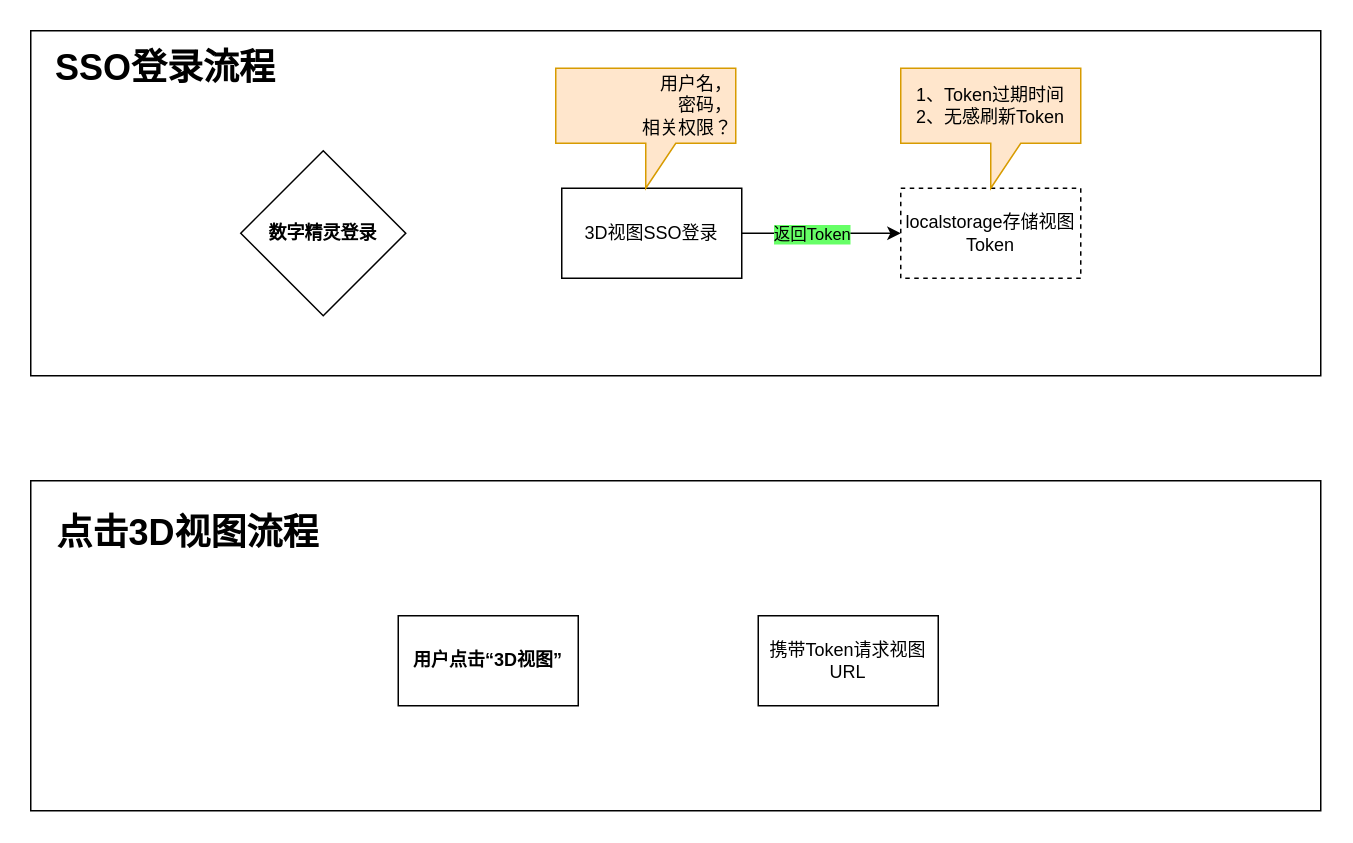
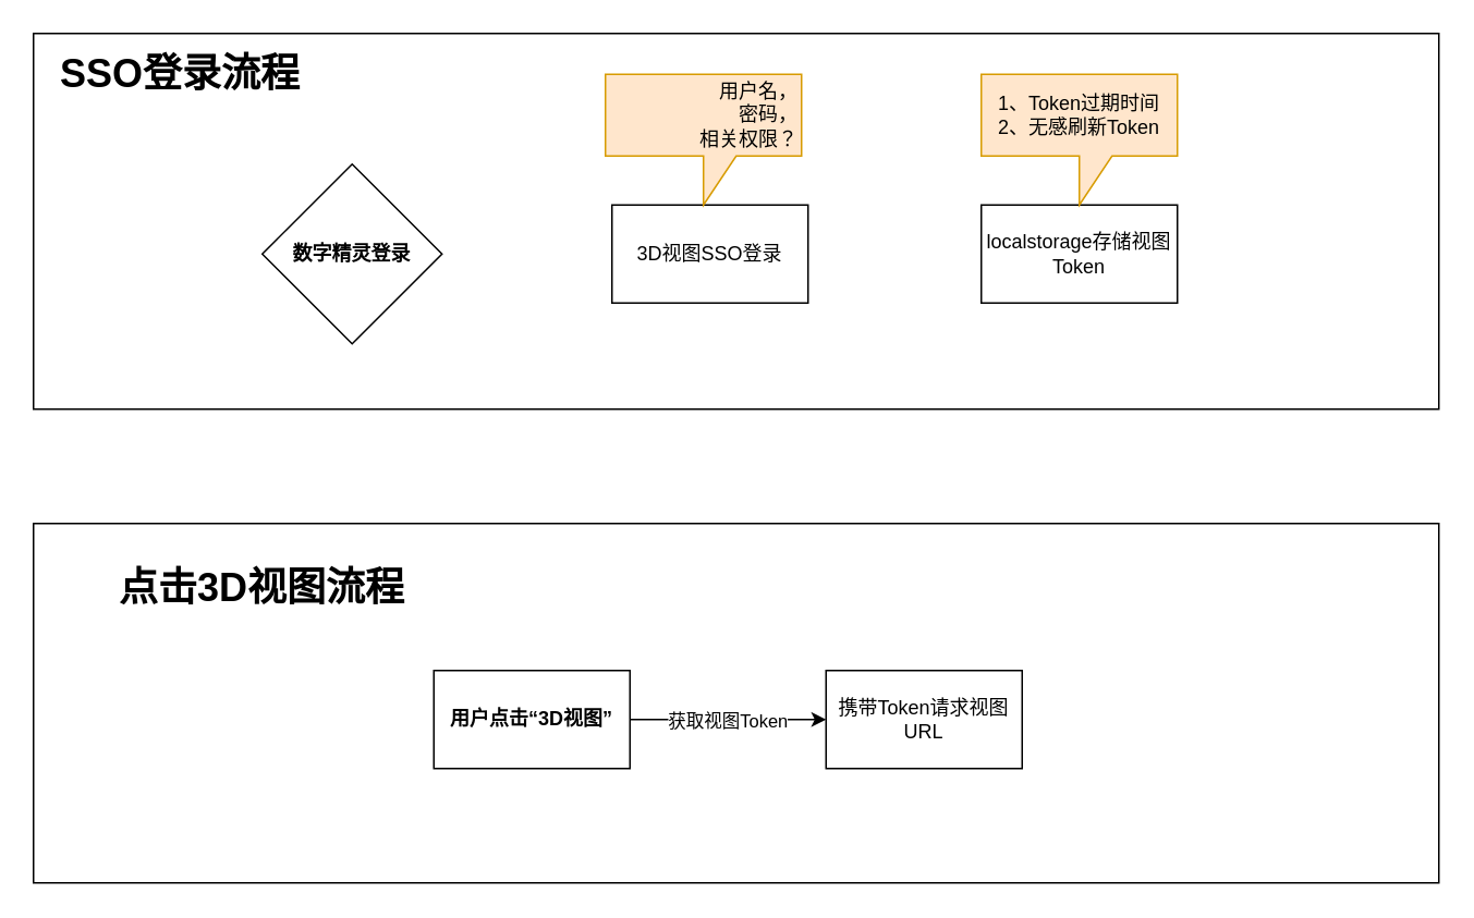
- <mxCell id="4" style="edgeStyle=orthogonalEdgeStyle;rounded=0;orthogonalLoop=1;jettySize=auto;html=1;" edge="1" parent="1" source="6" target="8"><mxGeometry relative="1" as="geometry" /></mxCell>
- <mxCell id="5" value="返回Token" style="edgeLabel;html=1;align=center;verticalAlign=middle;resizable=0;points=[];labelBackgroundColor=#66FF66;" vertex="1" connectable="0" parent="4"><mxGeometry x="-0.272" y="-2" relative="1" as="geometry"><mxPoint x="7" y="-2" as="offset" /></mxGeometry></mxCell>
- <mxCell id="8" value="localstorage存储视图Token" style="rounded=0;whiteSpace=wrap;html=1;dashed=1;" vertex="1" parent="1"><mxGeometry x="600" y="125" width="120" height="60" as="geometry" /></mxCell>
+ <mxCell id="8" value="localstorage存储视图Token" style="rounded=0;whiteSpace=wrap;html=1;" vertex="1" parent="1"><mxGeometry x="600" y="125" width="120" height="60" as="geometry" /></mxCell>
- <mxCell id="12" value="&lt;h1&gt;点击3D视图流程&lt;/h1&gt;" style="text;html=1;strokeColor=none;fillColor=none;align=center;verticalAlign=middle;whiteSpace=wrap;rounded=0;labelBackgroundColor=none;fontColor=default;" vertex="1" parent="1"><mxGeometry x="30" y="340" width="190" height="30" as="geometry" /></mxCell>
+ <mxCell id="12" value="&lt;h1&gt;点击3D视图流程&lt;/h1&gt;" style="text;html=1;strokeColor=none;fillColor=none;align=center;verticalAlign=middle;whiteSpace=wrap;rounded=0;labelBackgroundColor=none;fontColor=default;" vertex="1" parent="1"><mxGeometry x="65" y="345" width="190" height="30" as="geometry" /></mxCell>
+ <mxCell id="13" style="edgeStyle=orthogonalEdgeStyle;rounded=0;orthogonalLoop=1;jettySize=auto;html=1;fontColor=default;" edge="1" parent="1" source="15" target="16"><mxGeometry relative="1" as="geometry" /></mxCell>
+ <mxCell id="14" value="获取视图Token" style="edgeLabel;html=1;align=center;verticalAlign=middle;resizable=0;points=[];fontColor=default;" vertex="1" connectable="0" parent="13"><mxGeometry x="-0.262" y="-1" relative="1" as="geometry"><mxPoint x="15" y="-1" as="offset" /></mxGeometry></mxCell>
